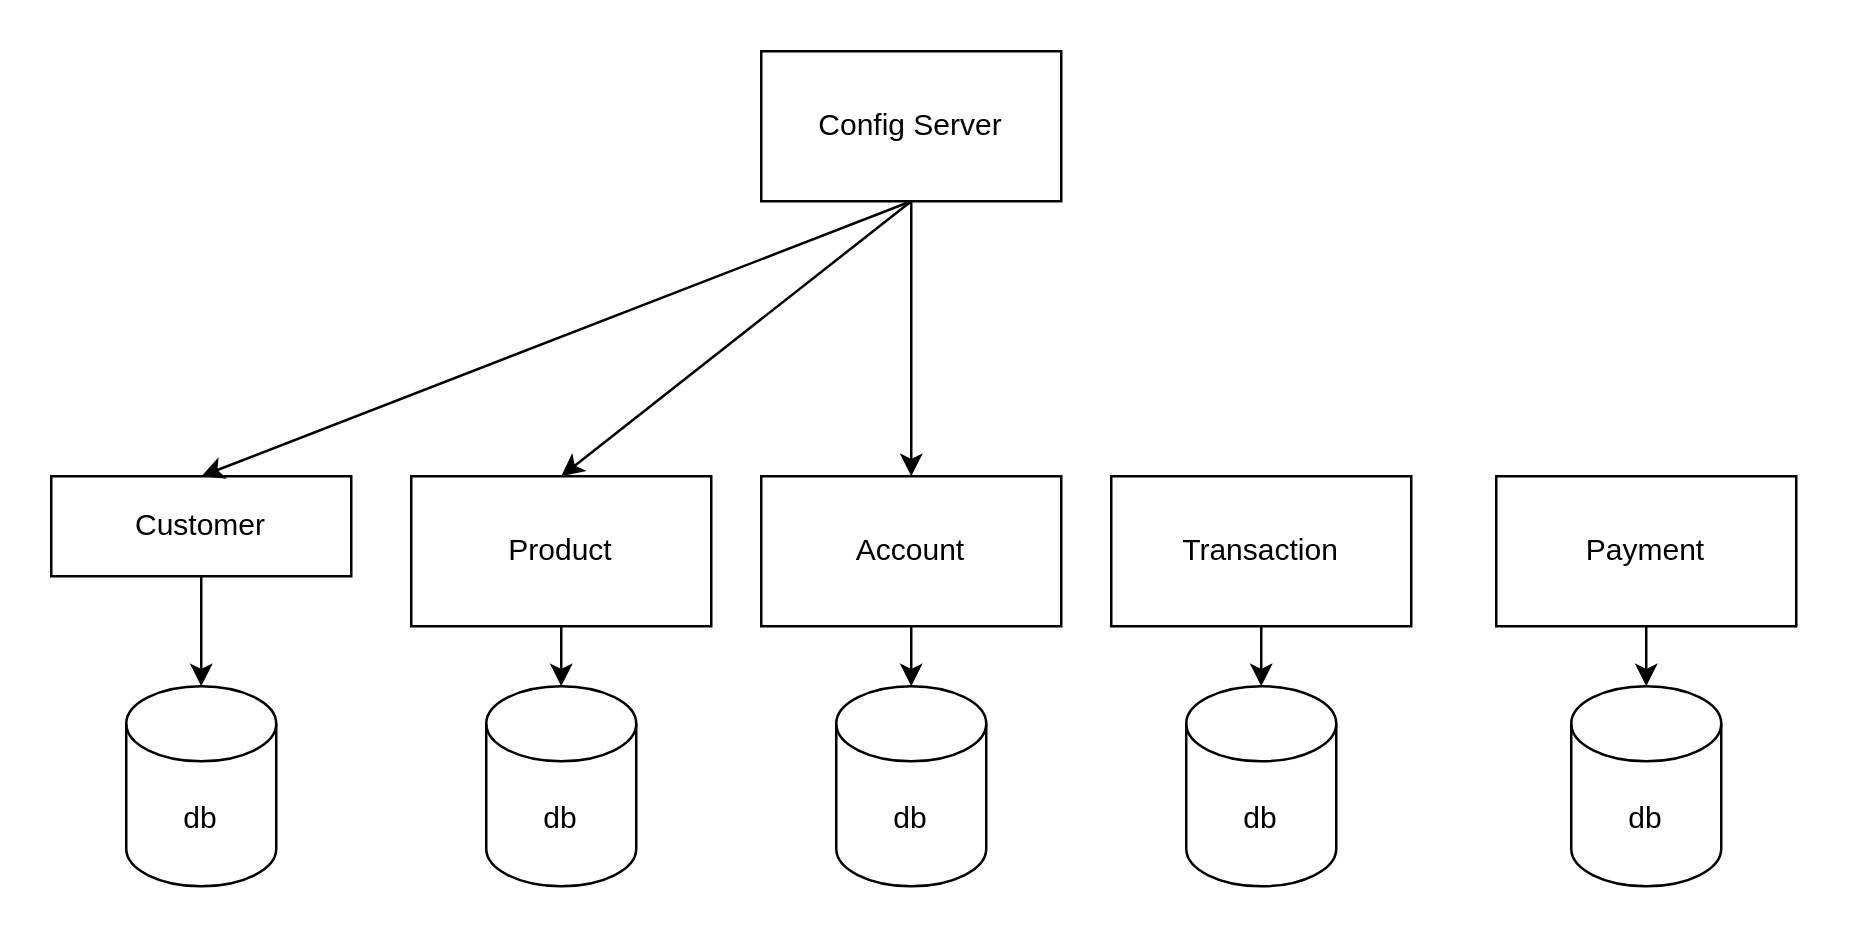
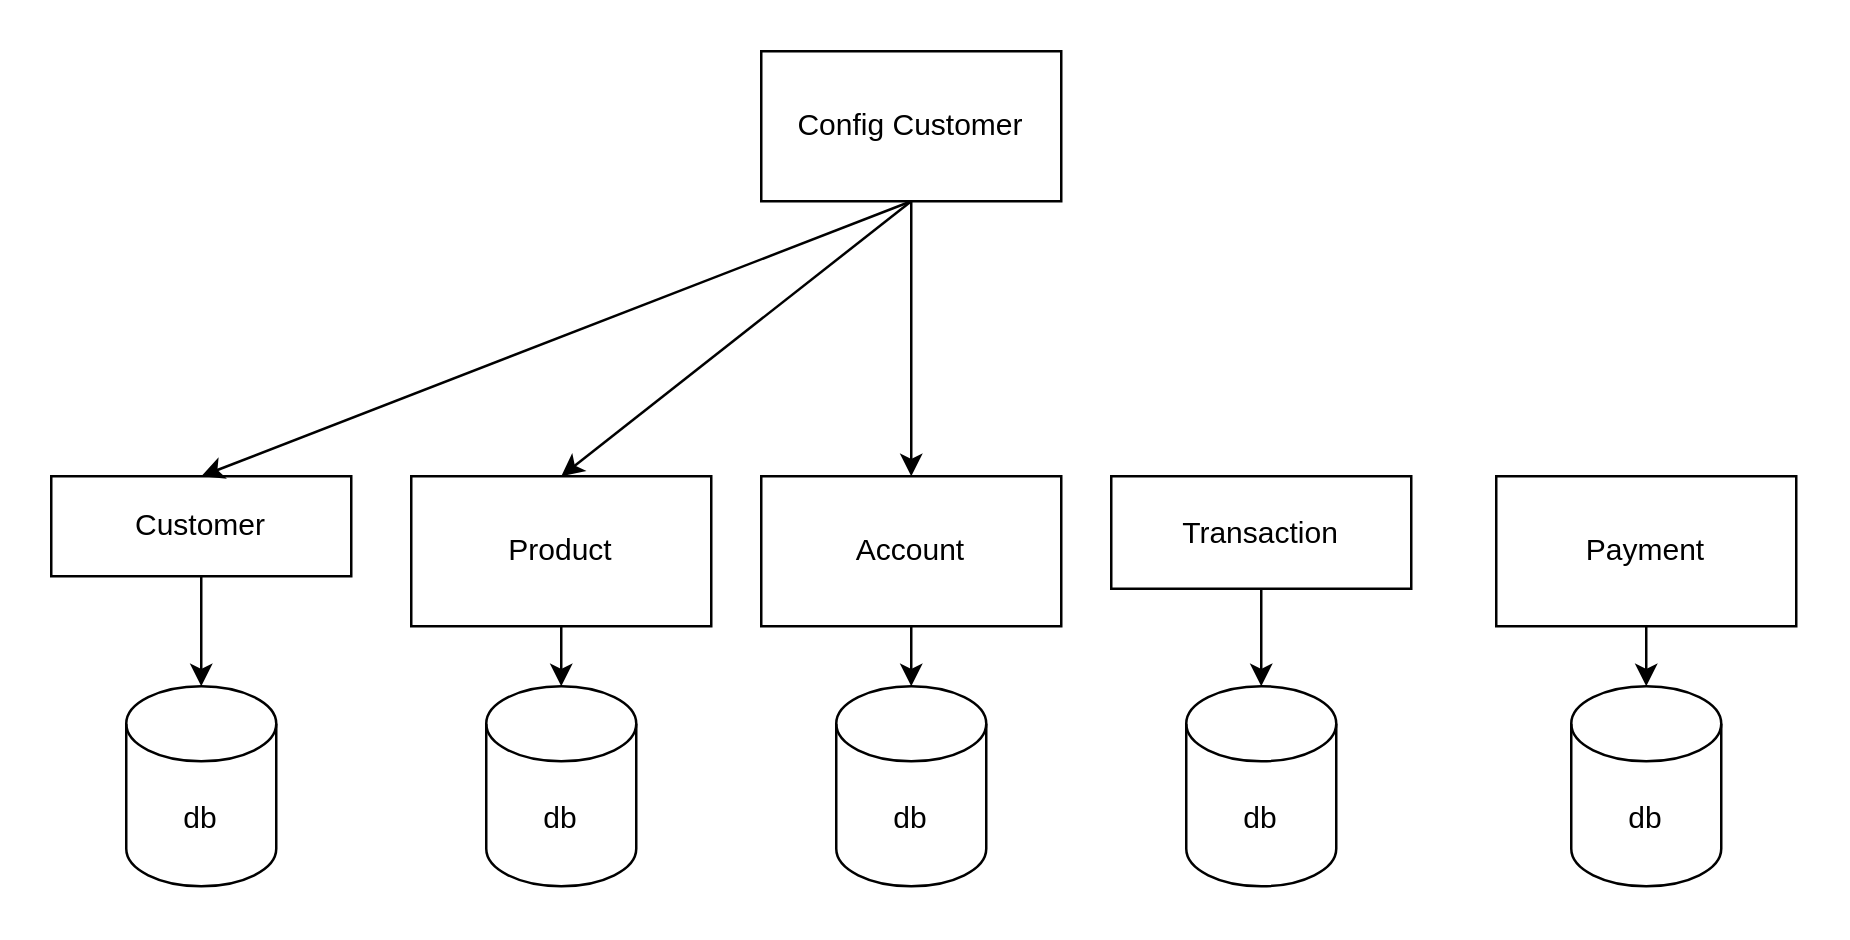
- <mxCell id="2" value="Config Server" style="rounded=0;whiteSpace=wrap;html=1;" vertex="1" parent="1"><mxGeometry x="304" y="20" width="120" height="60" as="geometry" /></mxCell>
+ <mxCell id="2" value="Config Customer" style="rounded=0;whiteSpace=wrap;html=1;" vertex="1" parent="1"><mxGeometry x="304" y="20" width="120" height="60" as="geometry" /></mxCell>
- <mxCell id="5" value="Transaction" style="rounded=0;whiteSpace=wrap;html=1;" vertex="1" parent="1"><mxGeometry x="444" y="190" width="120" height="60" as="geometry" /></mxCell>
+ <mxCell id="5" value="Transaction" style="rounded=0;whiteSpace=wrap;html=1;" vertex="1" parent="1"><mxGeometry x="444" y="190" width="120" height="45" as="geometry" /></mxCell>
